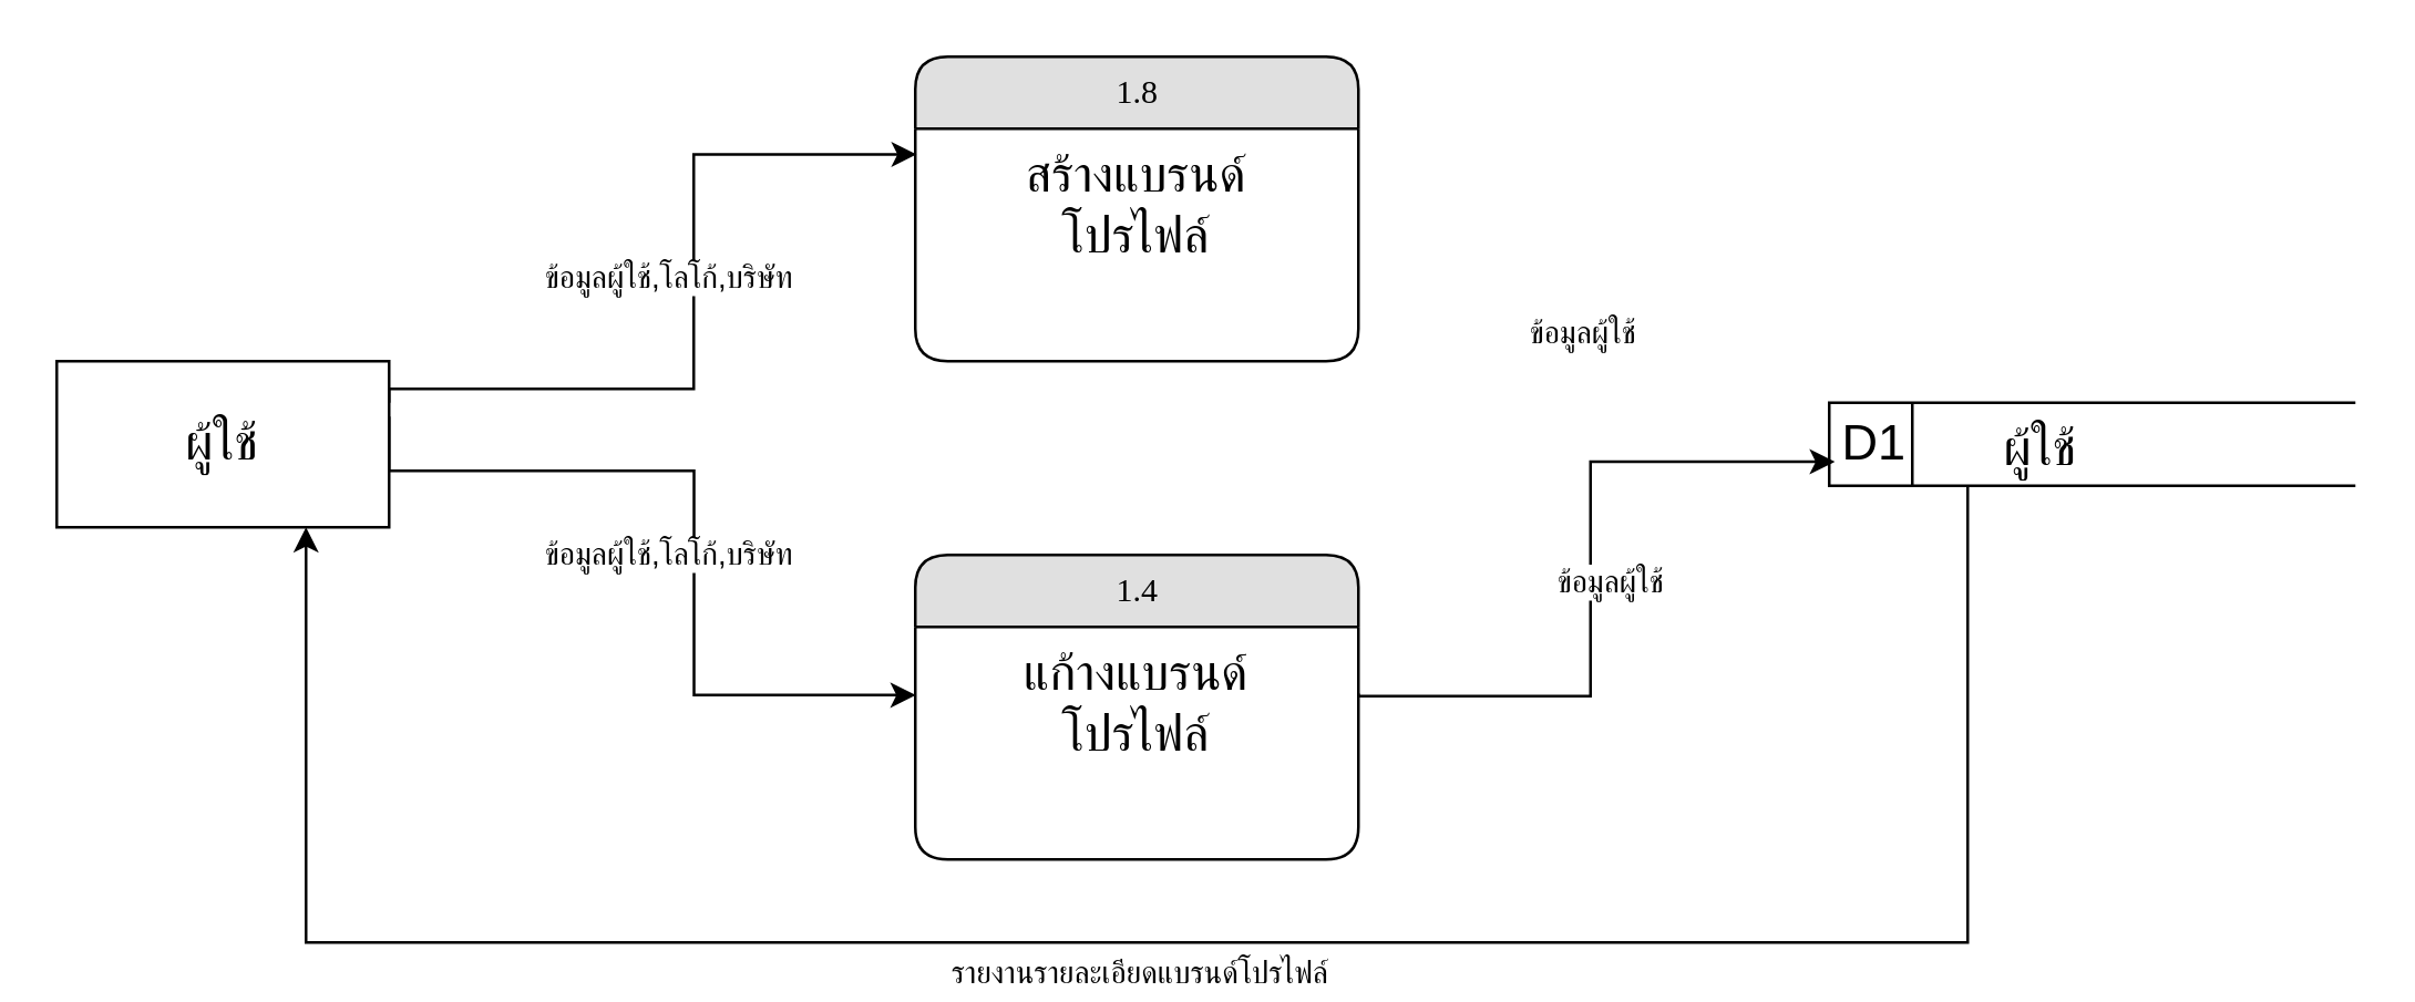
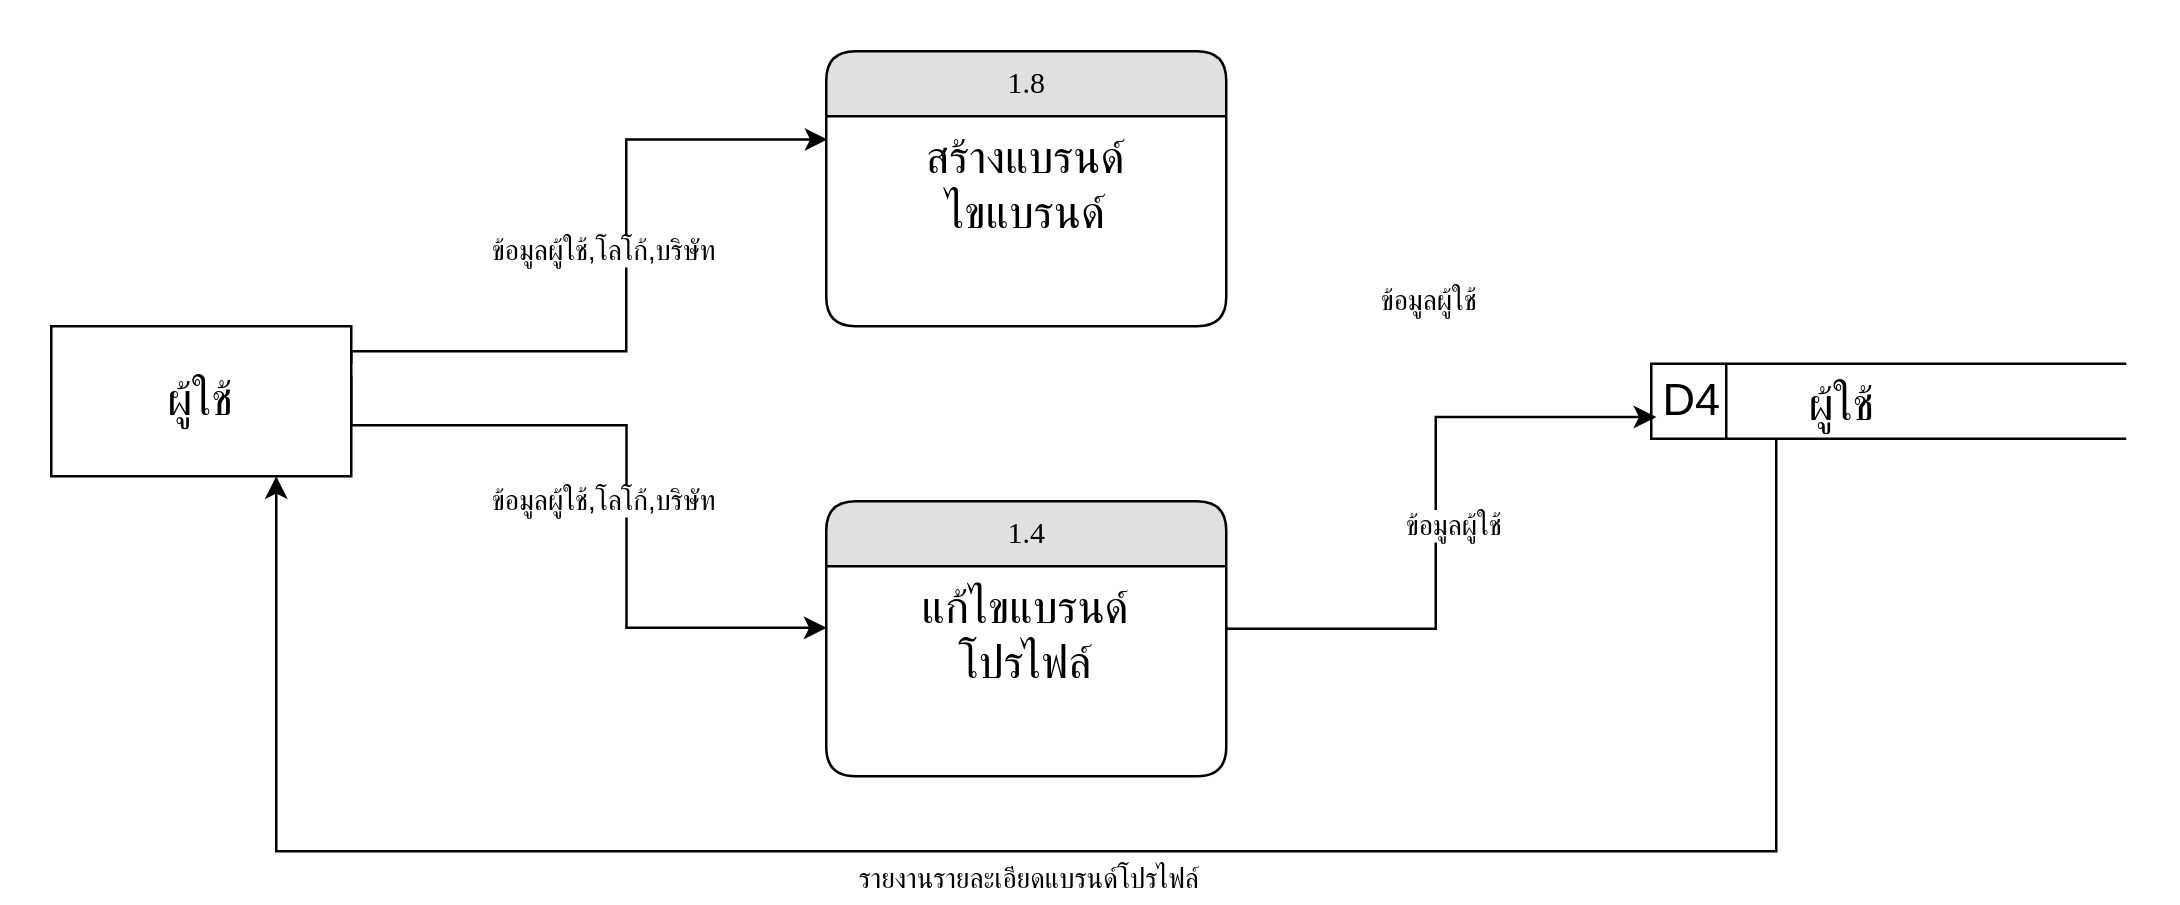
- <mxCell id="3" value="&lt;span style=&quot;font-size: 18px;&quot;&gt;สร้างแบรนด์&lt;br&gt;โปรไฟล์&lt;/span&gt;" style="text;html=1;strokeColor=none;fillColor=none;spacingLeft=4;spacingRight=4;whiteSpace=wrap;overflow=hidden;rotatable=0;points=[[0,0.5],[1,0.5]];portConstraint=eastwest;align=center;" parent="2" vertex="1"><mxGeometry y="26" width="160" height="54" as="geometry" /></mxCell>
+ <mxCell id="3" value="&lt;span style=&quot;font-size: 18px;&quot;&gt;สร้างแบรนด์&lt;br&gt;ไขแบรนด์&lt;/span&gt;" style="text;html=1;strokeColor=none;fillColor=none;spacingLeft=4;spacingRight=4;whiteSpace=wrap;overflow=hidden;rotatable=0;points=[[0,0.5],[1,0.5]];portConstraint=eastwest;align=center;" parent="2" vertex="1"><mxGeometry y="26" width="160" height="54" as="geometry" /></mxCell>
- <mxCell id="8" value="&lt;font style=&quot;font-size: 18px;&quot;&gt;D1&lt;/font&gt;" style="html=1;dashed=0;whiteSpace=wrap;shape=mxgraph.dfd.dataStoreID;align=left;spacingLeft=3;points=[[0,0],[0.5,0],[1,0],[0,0.5],[1,0.5],[0,1],[0.5,1],[1,1]];container=0;" parent="7" vertex="1"><mxGeometry width="190" height="30" as="geometry" /></mxCell>
+ <mxCell id="8" value="&lt;font style=&quot;font-size: 18px;&quot;&gt;D4&lt;/font&gt;" style="html=1;dashed=0;whiteSpace=wrap;shape=mxgraph.dfd.dataStoreID;align=left;spacingLeft=3;points=[[0,0],[0.5,0],[1,0],[0,0.5],[1,0.5],[0,1],[0.5,1],[1,1]];container=0;" parent="7" vertex="1"><mxGeometry width="190" height="30" as="geometry" /></mxCell>
- <mxCell id="12" value="&lt;span style=&quot;font-size: 18px;&quot;&gt;แก้างแบรนด์&lt;br&gt;โปรไฟล์&lt;/span&gt;" style="text;html=1;strokeColor=none;fillColor=none;spacingLeft=4;spacingRight=4;whiteSpace=wrap;overflow=hidden;rotatable=0;points=[[0,0.5],[1,0.5]];portConstraint=eastwest;align=center;" parent="11" vertex="1"><mxGeometry y="26" width="160" height="54" as="geometry" /></mxCell>
+ <mxCell id="12" value="&lt;span style=&quot;font-size: 18px;&quot;&gt;แก้ไขแบรนด์&lt;br&gt;โปรไฟล์&lt;/span&gt;" style="text;html=1;strokeColor=none;fillColor=none;spacingLeft=4;spacingRight=4;whiteSpace=wrap;overflow=hidden;rotatable=0;points=[[0,0.5],[1,0.5]];portConstraint=eastwest;align=center;" parent="11" vertex="1"><mxGeometry y="26" width="160" height="54" as="geometry" /></mxCell>
